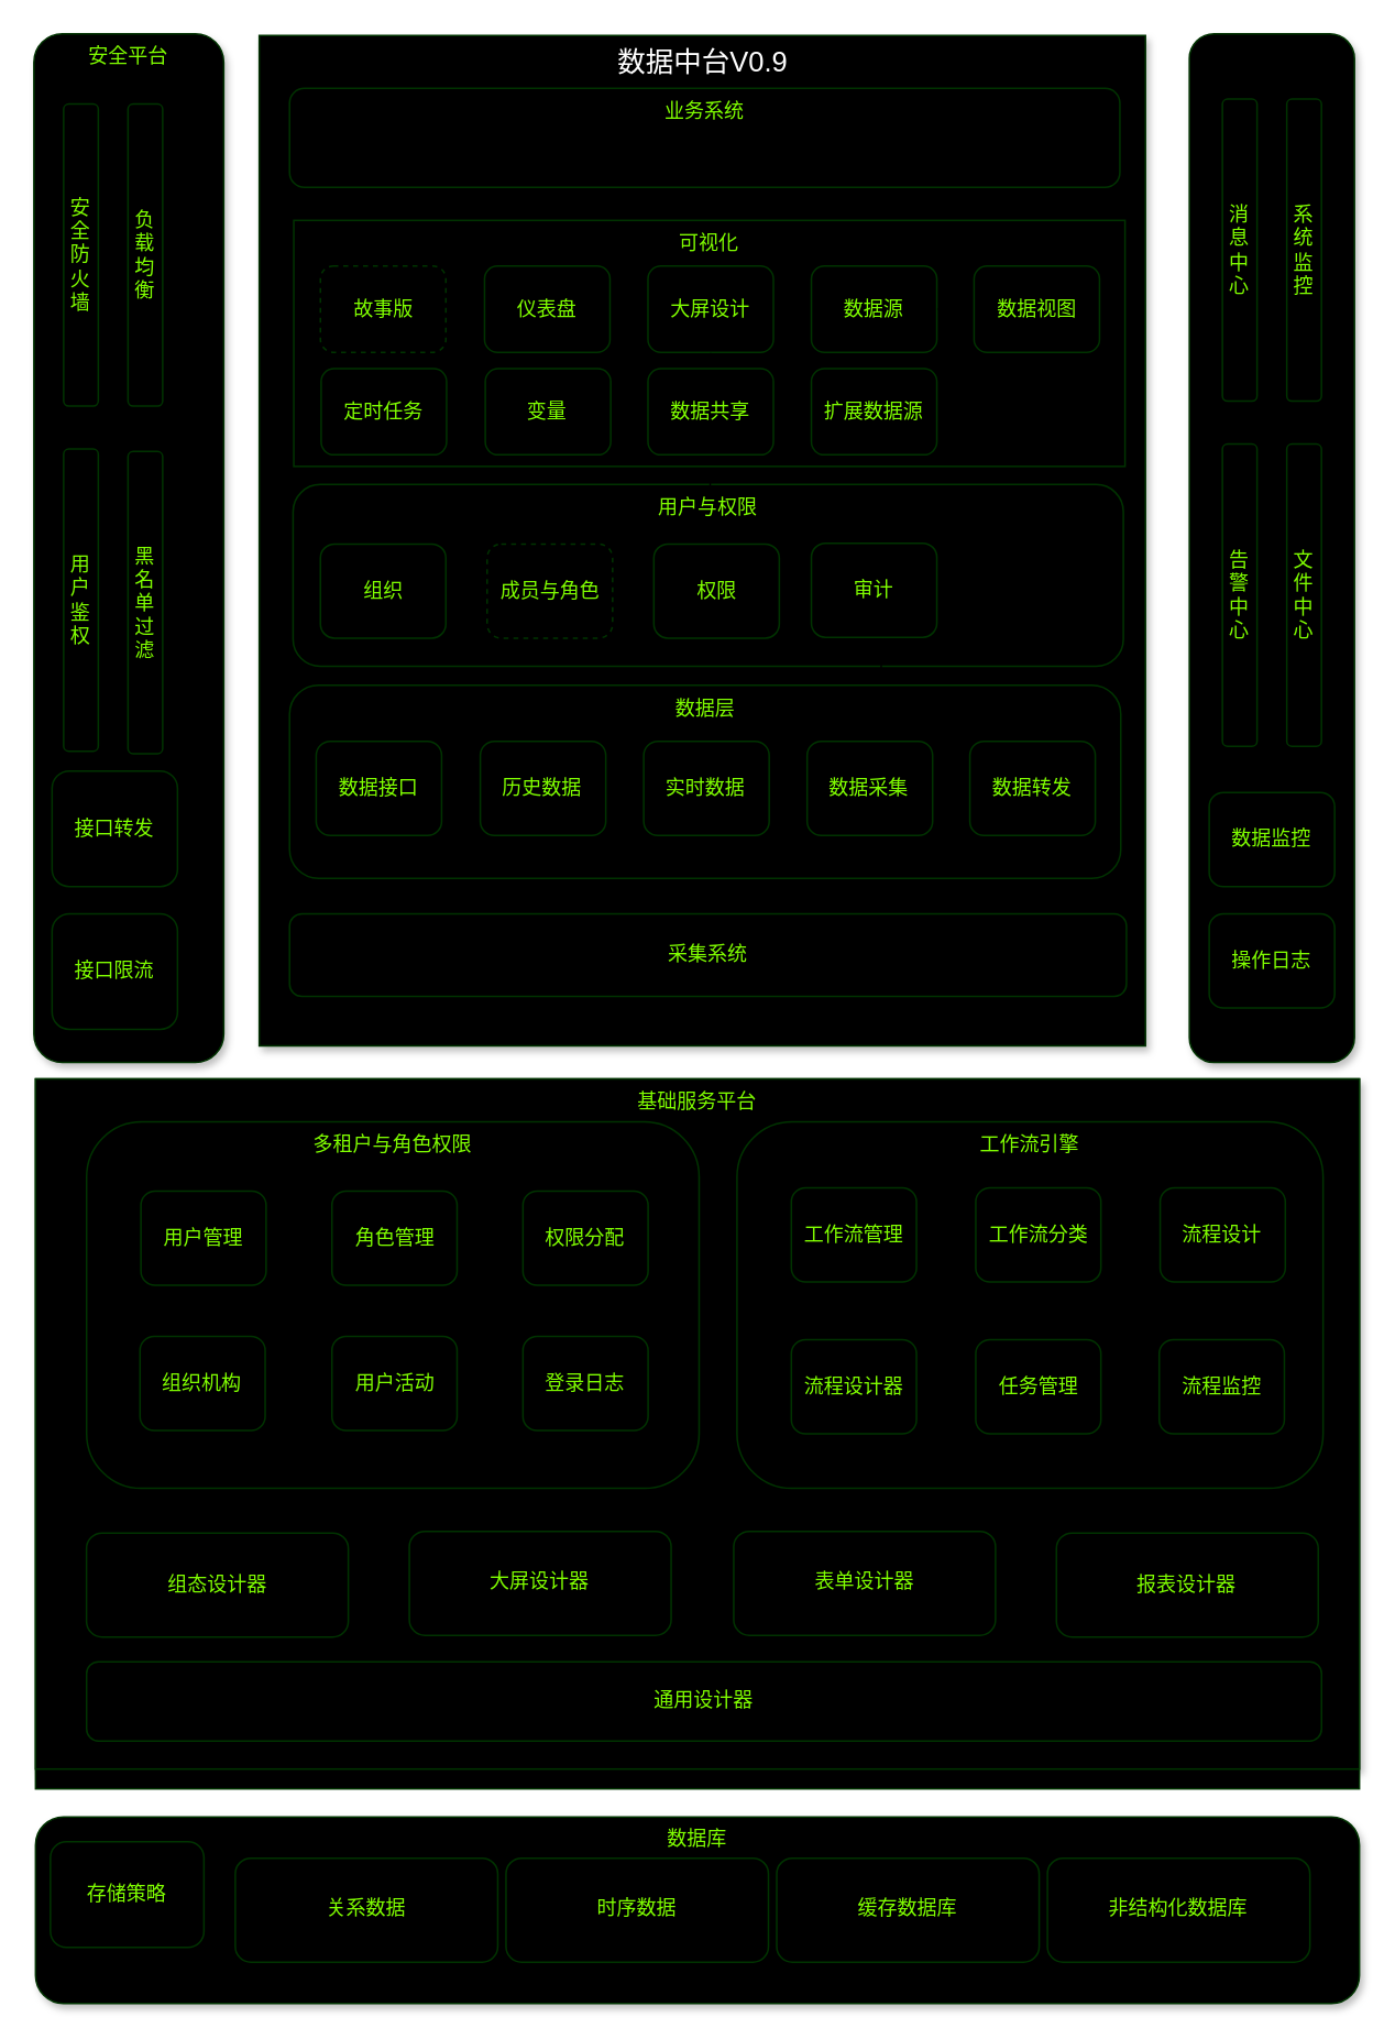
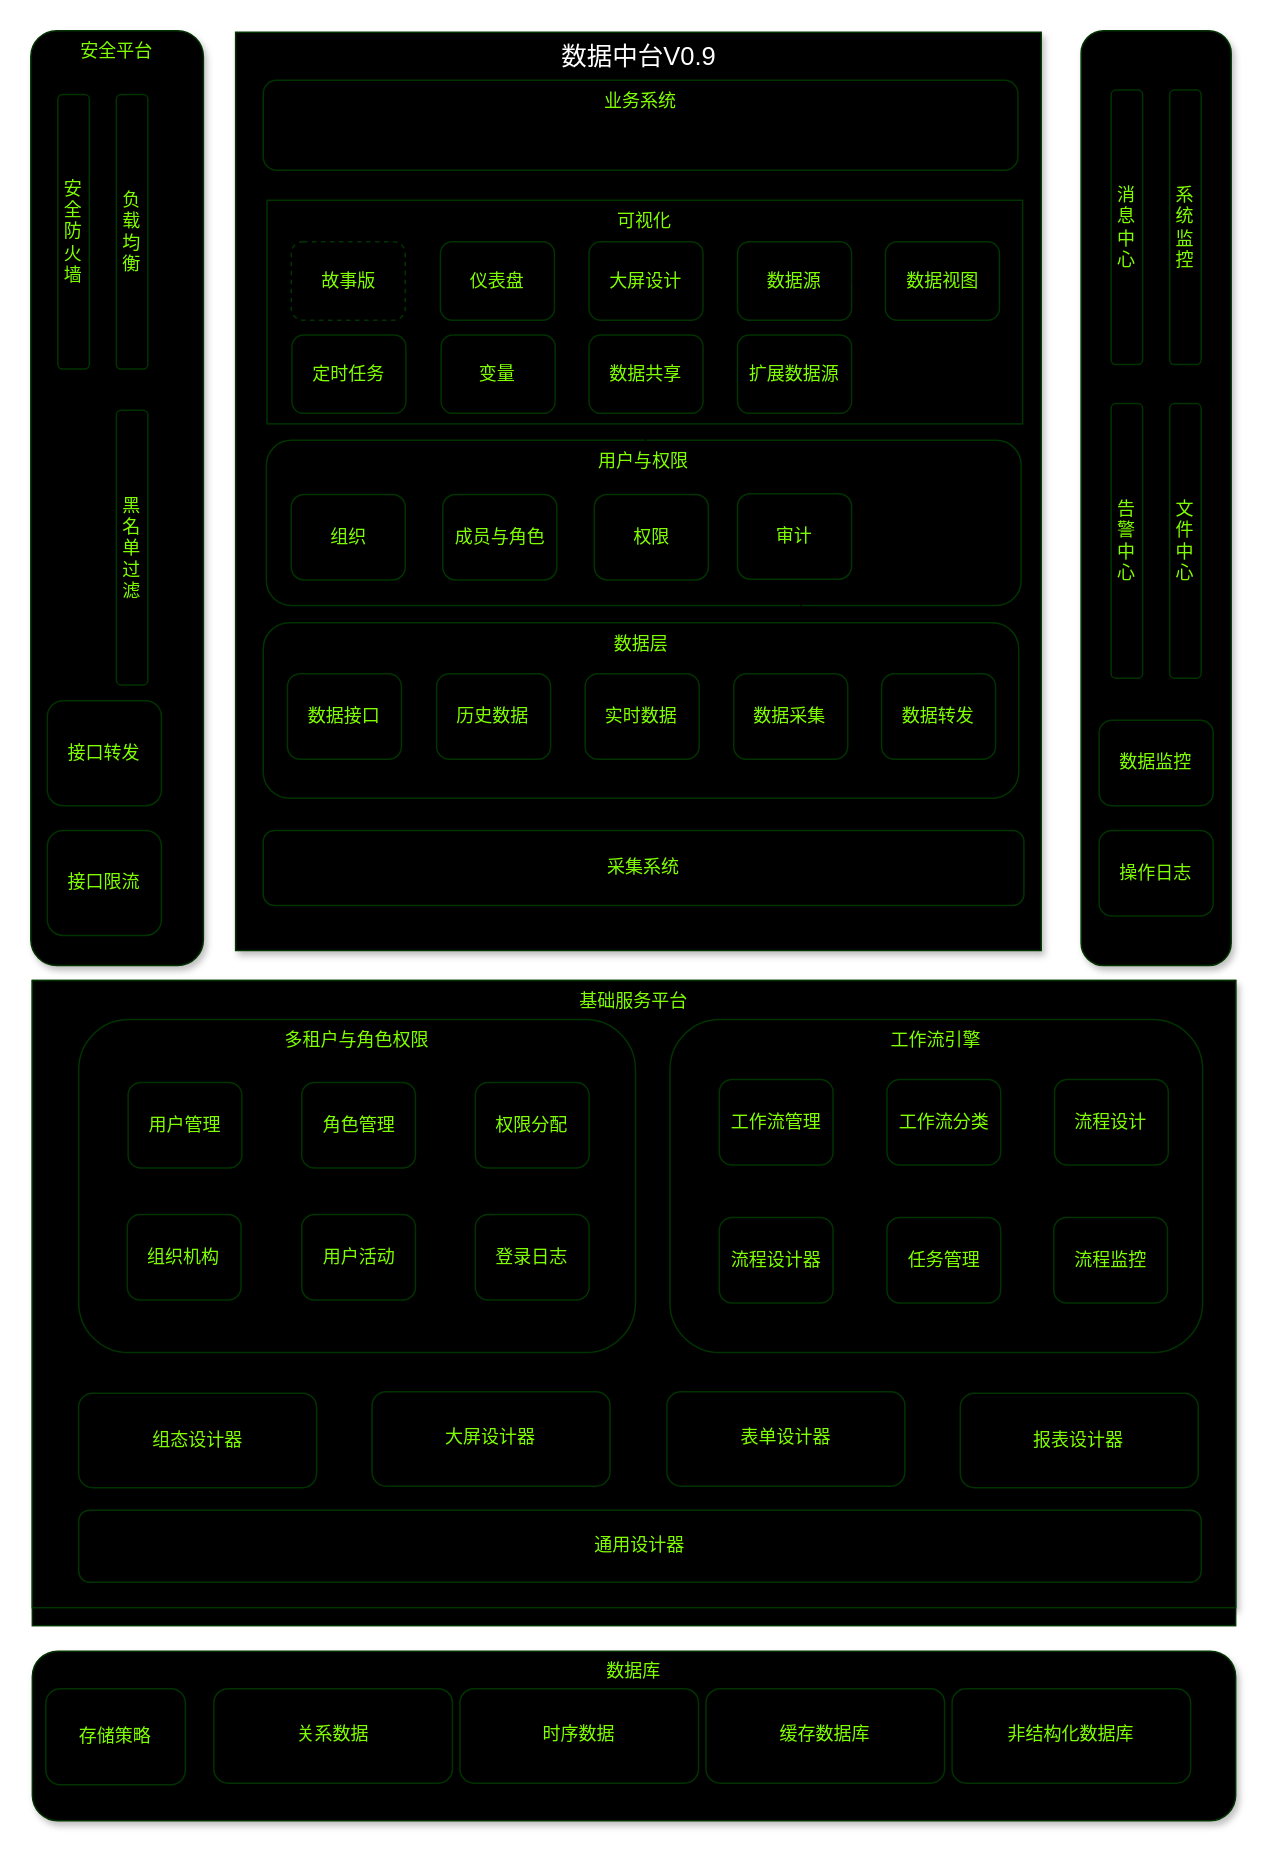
- <mxCell id="47" value="成员与角色" style="rounded=1;whiteSpace=wrap;html=1;fillColor=#000000;fontColor=#80FF00;strokeColor=#003300;dashed=1;" vertex="1" parent="44"><mxGeometry x="119.68" y="196" width="76" height="57" as="geometry" /></mxCell>
+ <mxCell id="47" value="成员与角色" style="rounded=1;whiteSpace=wrap;html=1;fillColor=#000000;fontColor=#80FF00;strokeColor=#003300;" vertex="1" parent="44"><mxGeometry x="119.68" y="196" width="76" height="57" as="geometry" /></mxCell>
- <mxCell id="11" value="用户鉴权" style="rounded=1;whiteSpace=wrap;html=1;fillColor=#000000;fontColor=#80FF00;strokeColor=#003300;horizontal=1;" vertex="1" parent="1"><mxGeometry x="38" y="271.5" width="21" height="183" as="geometry" /></mxCell>
- <mxCell id="43" value="存储策略" style="rounded=1;whiteSpace=wrap;html=1;fillColor=#000000;fontColor=#80FF00;strokeColor=#003300;horizontal=1;" vertex="1" parent="37"><mxGeometry x="9" y="15" width="93" height="64" as="geometry" /></mxCell>
+ <mxCell id="43" value="存储策略" style="rounded=1;whiteSpace=wrap;html=1;fillColor=#000000;fontColor=#80FF00;strokeColor=#003300;horizontal=1;" vertex="1" parent="37"><mxGeometry x="9" y="25" width="93" height="64" as="geometry" /></mxCell>
